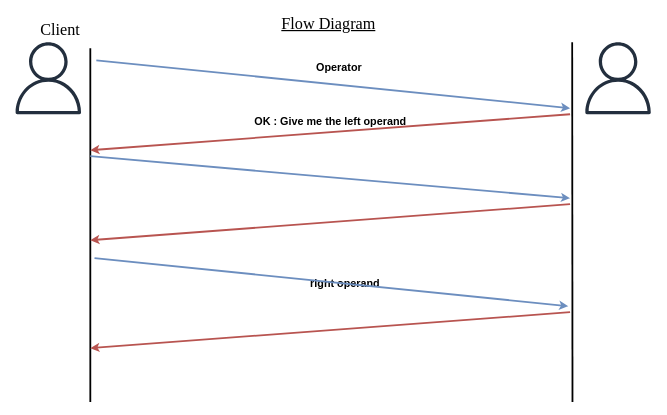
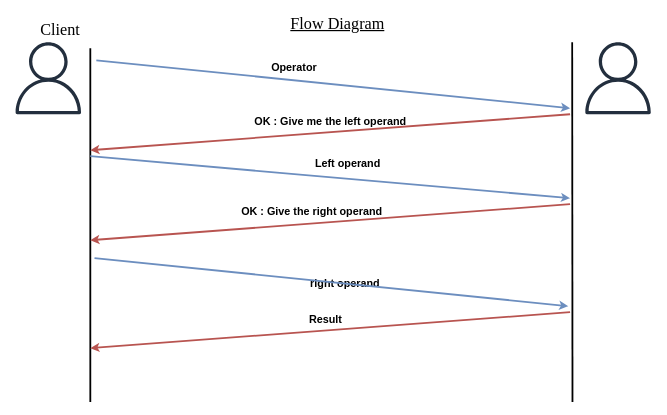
- <mxCell id="5" value="&lt;u&gt;Flow Diagram&lt;/u&gt;" style="text;html=1;resizable=0;points=[];autosize=1;align=left;verticalAlign=top;spacingTop=-4;fontSize=27;fontFamily=Tahoma;" vertex="1" parent="1"><mxGeometry x="467" y="20" width="170" height="30" as="geometry" /></mxCell>
+ <mxCell id="5" value="&lt;u&gt;Flow Diagram&lt;/u&gt;" style="text;html=1;resizable=0;points=[];autosize=1;align=left;verticalAlign=top;spacingTop=-4;fontSize=27;fontFamily=Tahoma;" vertex="1" parent="1"><mxGeometry x="482" y="20" width="170" height="30" as="geometry" /></mxCell>
- <mxCell id="3" value="Operator&lt;br style=&quot;font-size: 18px;&quot;&gt;" style="text;html=1;resizable=0;points=[];autosize=1;align=left;verticalAlign=top;spacingTop=-4;fontSize=18;fontStyle=1" vertex="1" parent="1"><mxGeometry x="525" y="100" width="60" height="20" as="geometry" /></mxCell>
+ <mxCell id="3" value="Operator&lt;br style=&quot;font-size: 18px;&quot;&gt;" style="text;html=1;resizable=0;points=[];autosize=1;align=left;verticalAlign=top;spacingTop=-4;fontSize=18;fontStyle=1" vertex="1" parent="1"><mxGeometry x="450" y="100" width="60" height="20" as="geometry" /></mxCell>
+ <mxCell id="6" value="Left operand" style="text;html=1;resizable=0;points=[];autosize=1;align=left;verticalAlign=top;spacingTop=-4;fontSize=18;fontStyle=1" vertex="1" parent="1"><mxGeometry x="523" y="260" width="120" height="20" as="geometry" /></mxCell>
+ <mxCell id="7" value="OK : Give the right operand" style="text;html=1;resizable=0;points=[];autosize=1;align=left;verticalAlign=top;spacingTop=-4;fontSize=18;fontStyle=1" vertex="1" parent="1"><mxGeometry x="400" y="340" width="230" height="20" as="geometry" /></mxCell>
+ <mxCell id="10" value="Result" style="text;html=1;resizable=0;points=[];autosize=1;align=left;verticalAlign=top;spacingTop=-4;fontSize=18;fontStyle=1" vertex="1" parent="1"><mxGeometry x="513" y="520" width="70" height="20" as="geometry" /></mxCell>
